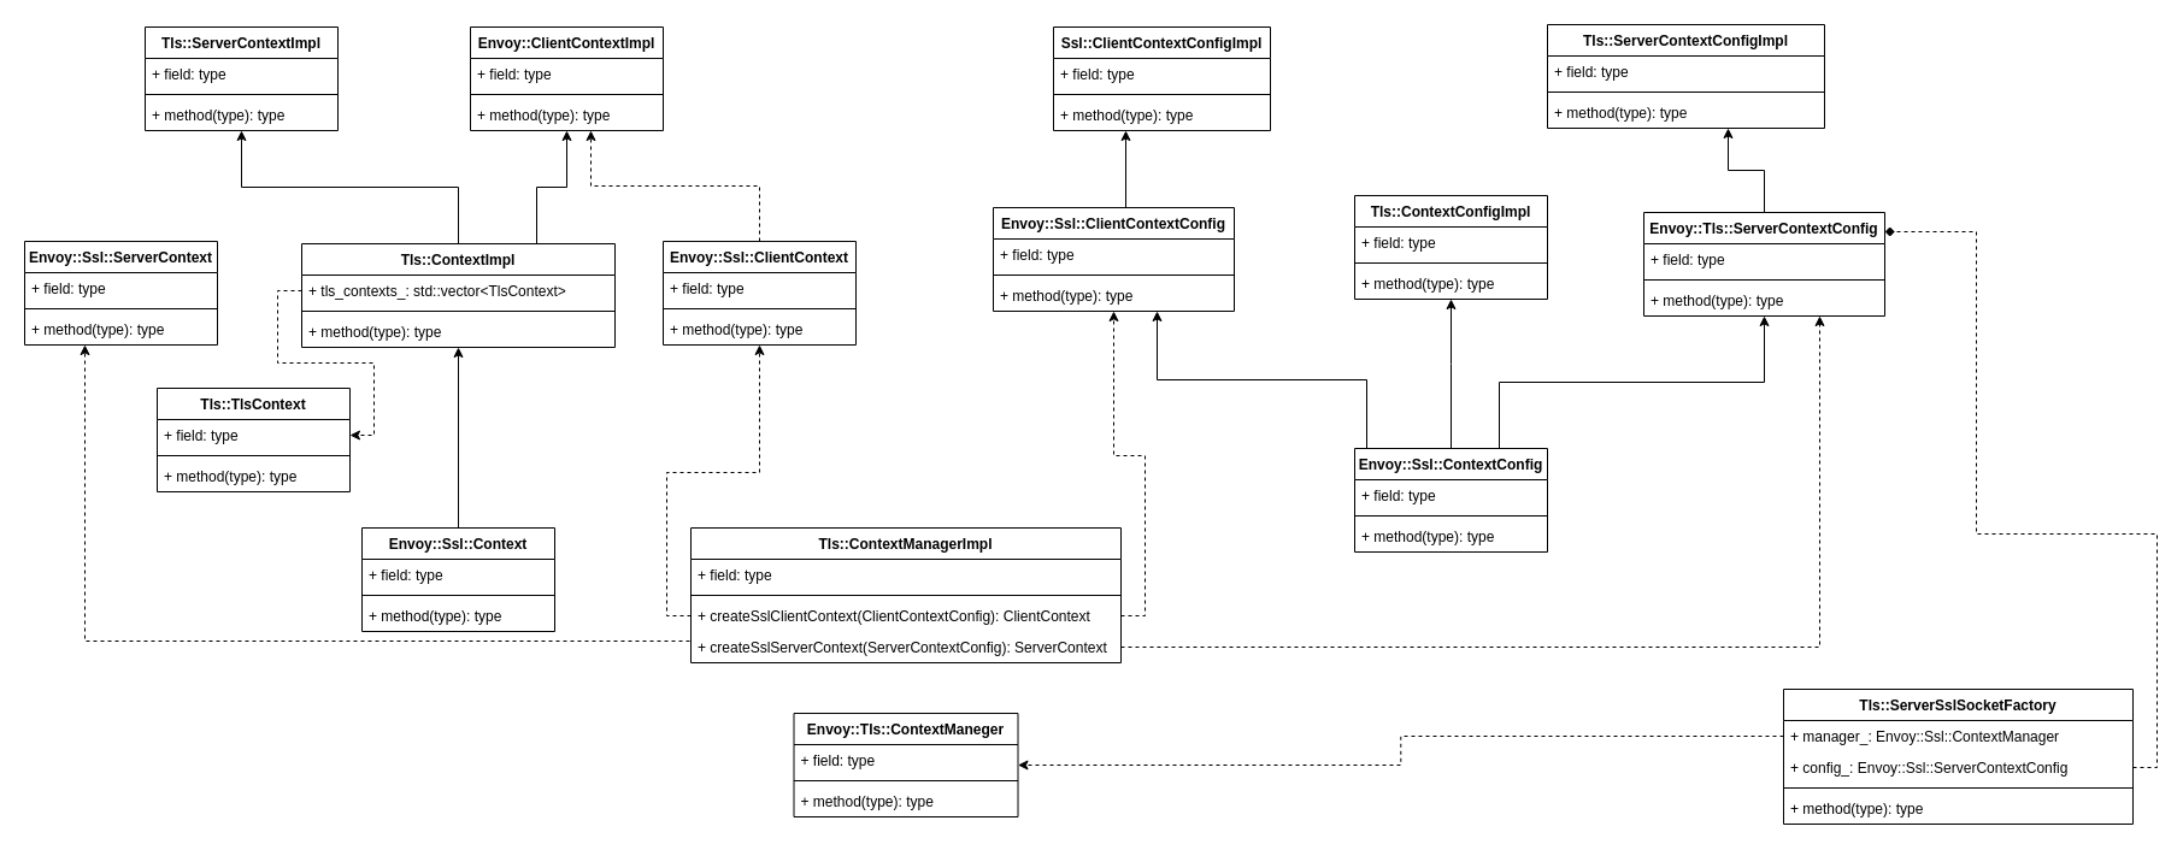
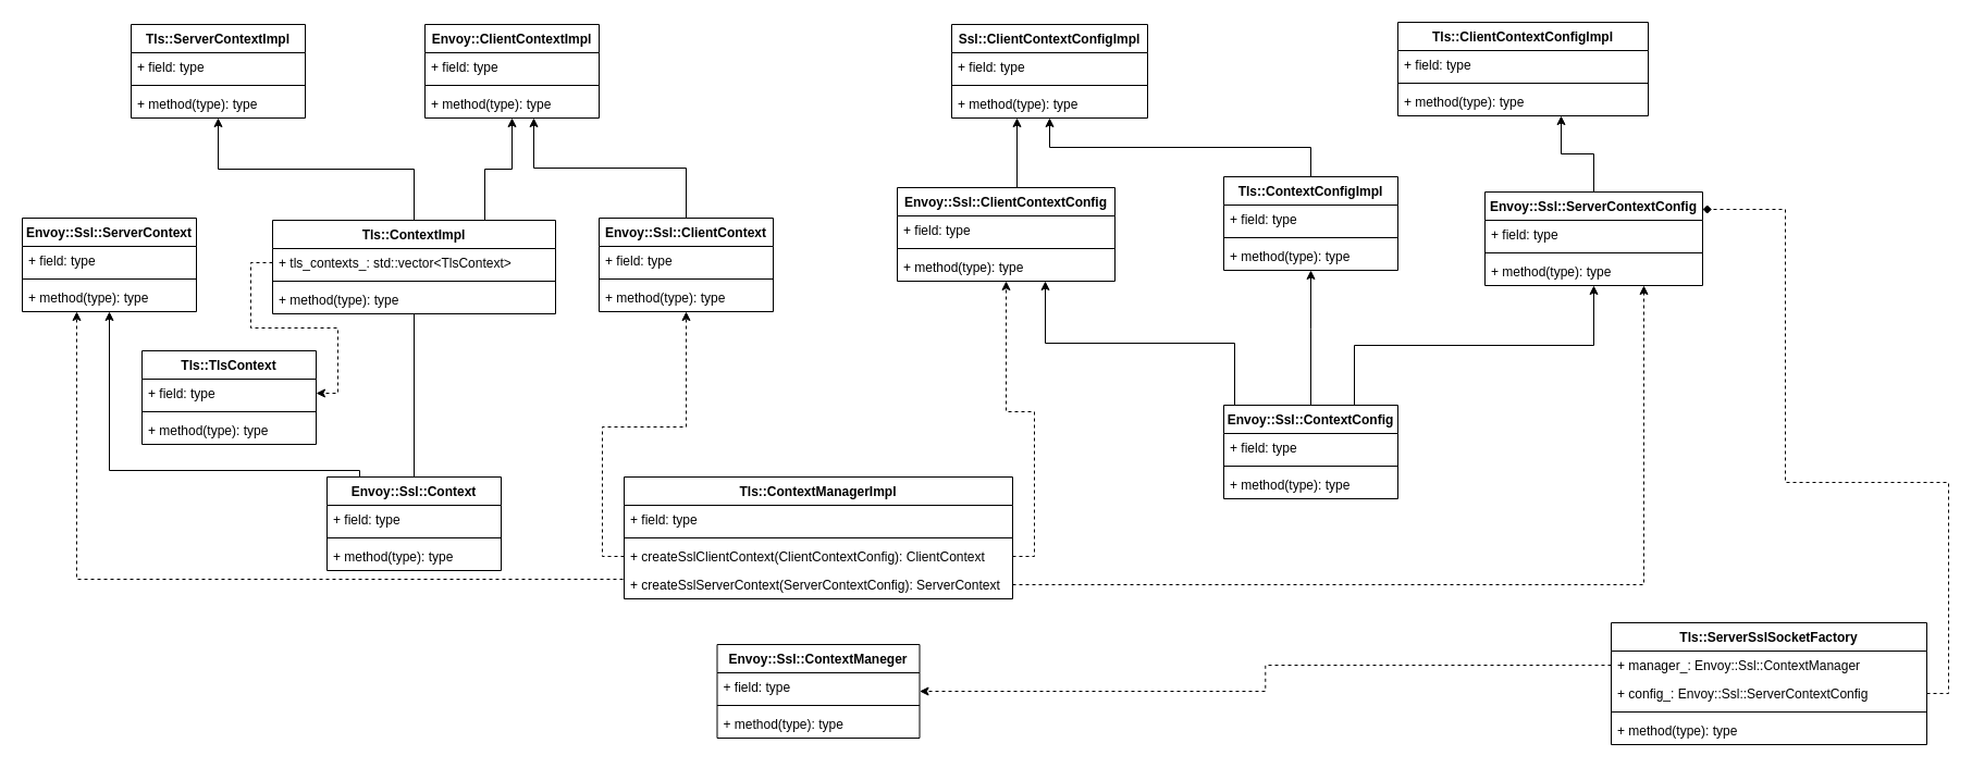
- <mxCell id="48" value="Tls::ServerContextConfigImpl" style="swimlane;fontStyle=1;align=center;verticalAlign=top;childLayout=stackLayout;horizontal=1;startSize=26;horizontalStack=0;resizeParent=1;resizeParentMax=0;resizeLast=0;collapsible=1;marginBottom=0;" vertex="1" parent="1"><mxGeometry x="1284" y="20" width="230" height="86" as="geometry" /></mxCell>
+ <mxCell id="48" value="Tls::ClientContextConfigImpl" style="swimlane;fontStyle=1;align=center;verticalAlign=top;childLayout=stackLayout;horizontal=1;startSize=26;horizontalStack=0;resizeParent=1;resizeParentMax=0;resizeLast=0;collapsible=1;marginBottom=0;" vertex="1" parent="1"><mxGeometry x="1284" y="20" width="230" height="86" as="geometry" /></mxCell>
+ <mxCell id="34" style="edgeStyle=orthogonalEdgeStyle;rounded=0;orthogonalLoop=1;jettySize=auto;html=1;exitX=0.5;exitY=0;exitDx=0;exitDy=0;" edge="1" parent="1" source="35" target="39"><mxGeometry relative="1" as="geometry" /></mxCell>
- <mxCell id="70" style="edgeStyle=orthogonalEdgeStyle;rounded=0;orthogonalLoop=1;jettySize=auto;html=1;exitX=0.5;exitY=0;exitDx=0;exitDy=0;dashed=1;" edge="1" parent="1" source="71" target="18"><mxGeometry relative="1" as="geometry"><Array as="points"><mxPoint x="630" y="154" /><mxPoint x="490" y="154" /></Array></mxGeometry></mxCell>
+ <mxCell id="70" style="edgeStyle=orthogonalEdgeStyle;rounded=0;orthogonalLoop=1;jettySize=auto;html=1;exitX=0.5;exitY=0;exitDx=0;exitDy=0;" edge="1" parent="1" source="71" target="18"><mxGeometry relative="1" as="geometry"><Array as="points"><mxPoint x="630" y="154" /><mxPoint x="490" y="154" /></Array></mxGeometry></mxCell>
- <mxCell id="53" value="Envoy::Tls::ServerContextConfig" style="swimlane;fontStyle=1;align=center;verticalAlign=top;childLayout=stackLayout;horizontal=1;startSize=26;horizontalStack=0;resizeParent=1;resizeParentMax=0;resizeLast=0;collapsible=1;marginBottom=0;" vertex="1" parent="1"><mxGeometry x="1364" y="176" width="200" height="86" as="geometry" /></mxCell>
+ <mxCell id="53" value="Envoy::Ssl::ServerContextConfig" style="swimlane;fontStyle=1;align=center;verticalAlign=top;childLayout=stackLayout;horizontal=1;startSize=26;horizontalStack=0;resizeParent=1;resizeParentMax=0;resizeLast=0;collapsible=1;marginBottom=0;" vertex="1" parent="1"><mxGeometry x="1364" y="176" width="200" height="86" as="geometry" /></mxCell>
- <mxCell id="12" style="edgeStyle=orthogonalEdgeStyle;rounded=0;orthogonalLoop=1;jettySize=auto;html=1;" edge="1" parent="1" source="14" target="8"><mxGeometry relative="1" as="geometry" /></mxCell>
+ <mxCell id="12" style="edgeStyle=orthogonalEdgeStyle;rounded=0;orthogonalLoop=1;jettySize=auto;html=1;endArrow=none;" edge="1" parent="1" source="14" target="8"><mxGeometry relative="1" as="geometry" /></mxCell>
+ <mxCell id="13" style="edgeStyle=orthogonalEdgeStyle;rounded=0;orthogonalLoop=1;jettySize=auto;html=1;exitX=0.25;exitY=0;exitDx=0;exitDy=0;" edge="1" parent="1" source="14" target="66"><mxGeometry relative="1" as="geometry"><Array as="points"><mxPoint x="330" y="432" /><mxPoint x="100" y="432" /></Array></mxGeometry></mxCell>
- <mxCell id="62" value="Envoy::Tls::ContextManeger" style="swimlane;fontStyle=1;align=center;verticalAlign=top;childLayout=stackLayout;horizontal=1;startSize=26;horizontalStack=0;resizeParent=1;resizeParentMax=0;resizeLast=0;collapsible=1;marginBottom=0;" vertex="1" parent="1"><mxGeometry x="658.5" y="592" width="186" height="86" as="geometry" /></mxCell>
+ <mxCell id="62" value="Envoy::Ssl::ContextManeger" style="swimlane;fontStyle=1;align=center;verticalAlign=top;childLayout=stackLayout;horizontal=1;startSize=26;horizontalStack=0;resizeParent=1;resizeParentMax=0;resizeLast=0;collapsible=1;marginBottom=0;" vertex="1" parent="1"><mxGeometry x="658.5" y="592" width="186" height="86" as="geometry" /></mxCell>
